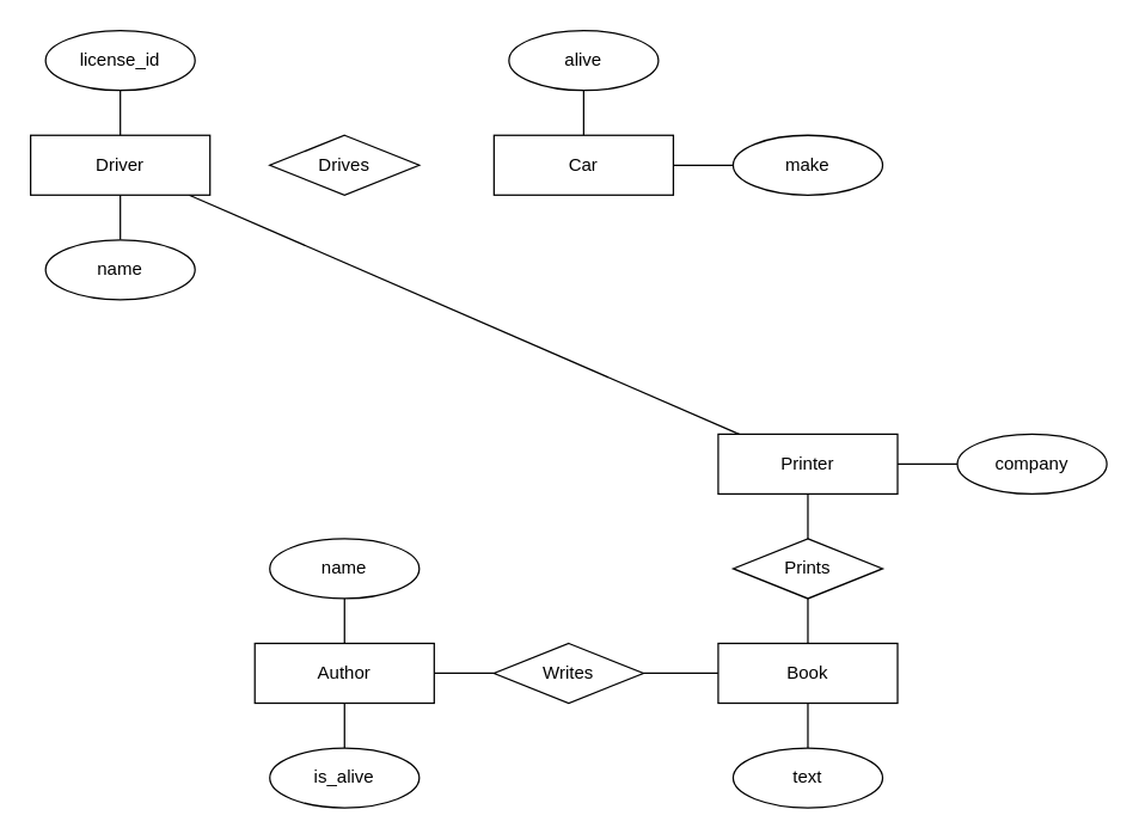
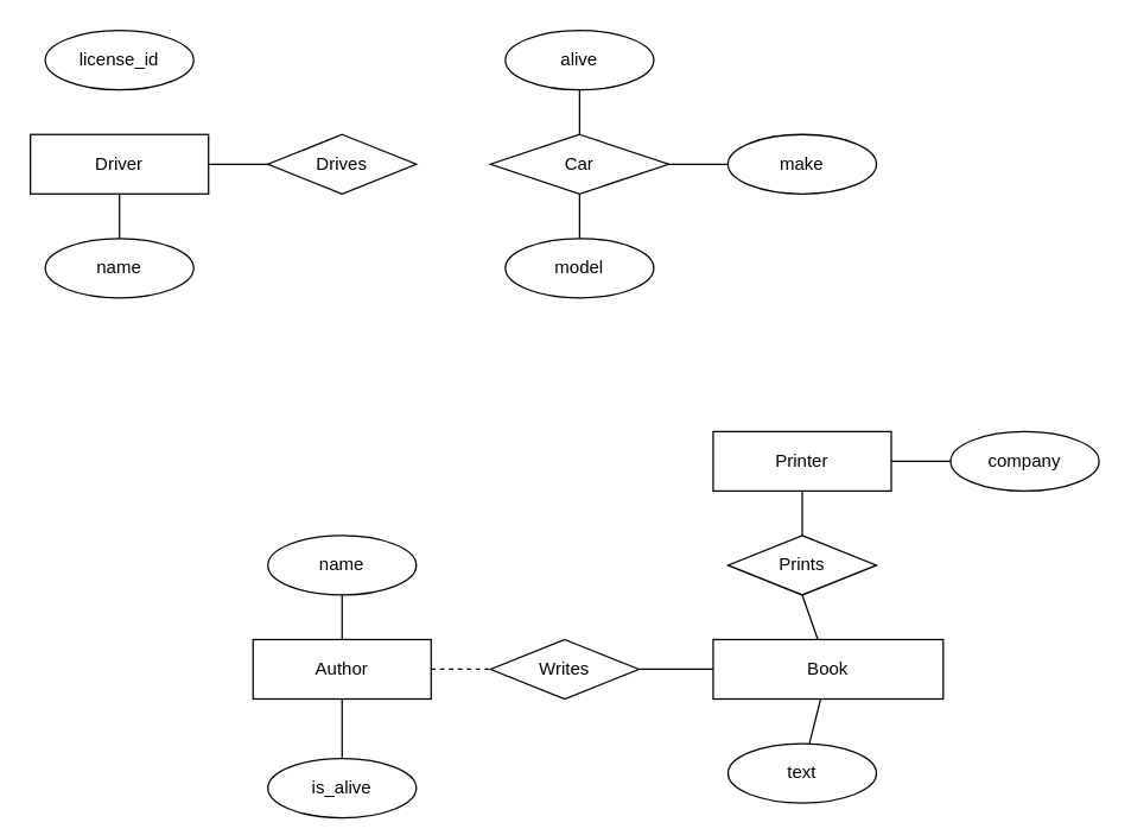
- <mxCell id="4" value="" style="edgeStyle=none;html=1;endArrow=none;endFill=0;" parent="1" source="6" target="2" edge="1"><mxGeometry relative="1" as="geometry" /></mxCell>
- <mxCell id="12" value="Car" style="rounded=0;whiteSpace=wrap;html=1;" parent="1" vertex="1"><mxGeometry x="330" y="90" width="120" height="40" as="geometry" /></mxCell>
+ <mxCell id="12" value="Car" style="rhombus;whiteSpace=wrap;html=1;" parent="1" vertex="1"><mxGeometry x="330" y="90" width="120" height="40" as="geometry" /></mxCell>
+ <mxCell id="11" value="" style="edgeStyle=none;html=1;endArrow=none;endFill=0;" parent="1" source="12" target="13" edge="1"><mxGeometry relative="1" as="geometry" /></mxCell>
+ <mxCell id="13" value="model" style="ellipse;whiteSpace=wrap;html=1;" parent="1" vertex="1"><mxGeometry x="340" y="160" width="100" height="40" as="geometry" /></mxCell>
- <mxCell id="3" value="" style="edgeStyle=none;html=1;endArrow=none;endFill=0;" parent="1" source="6" target="31" edge="1"><mxGeometry relative="1" as="geometry" /></mxCell>
+ <mxCell id="3" value="" style="edgeStyle=none;html=1;endArrow=none;endFill=0;" parent="1" source="6" target="8" edge="1"><mxGeometry relative="1" as="geometry" /></mxCell>
- <mxCell id="17" value="" style="edgeStyle=none;html=1;endArrow=none;endFill=0;" parent="1" source="20" target="22" edge="1"><mxGeometry relative="1" as="geometry" /></mxCell>
+ <mxCell id="17" value="" style="edgeStyle=none;html=1;endArrow=none;endFill=0;dashed=1;" parent="1" source="20" target="22" edge="1"><mxGeometry relative="1" as="geometry" /></mxCell>
- <mxCell id="26" value="Book" style="rounded=0;whiteSpace=wrap;html=1;" parent="1" vertex="1"><mxGeometry x="480" y="430" width="120" height="40" as="geometry" /></mxCell>
+ <mxCell id="26" value="Book" style="rounded=0;whiteSpace=wrap;html=1;" parent="1" vertex="1"><mxGeometry x="480" y="430" width="155" height="40" as="geometry" /></mxCell>
- <mxCell id="21" value="is_alive" style="ellipse;whiteSpace=wrap;html=1;" parent="1" vertex="1"><mxGeometry x="180" y="500" width="100" height="40" as="geometry" /></mxCell>
+ <mxCell id="21" value="is_alive" style="ellipse;whiteSpace=wrap;html=1;" parent="1" vertex="1"><mxGeometry x="180" y="510" width="100" height="40" as="geometry" /></mxCell>
